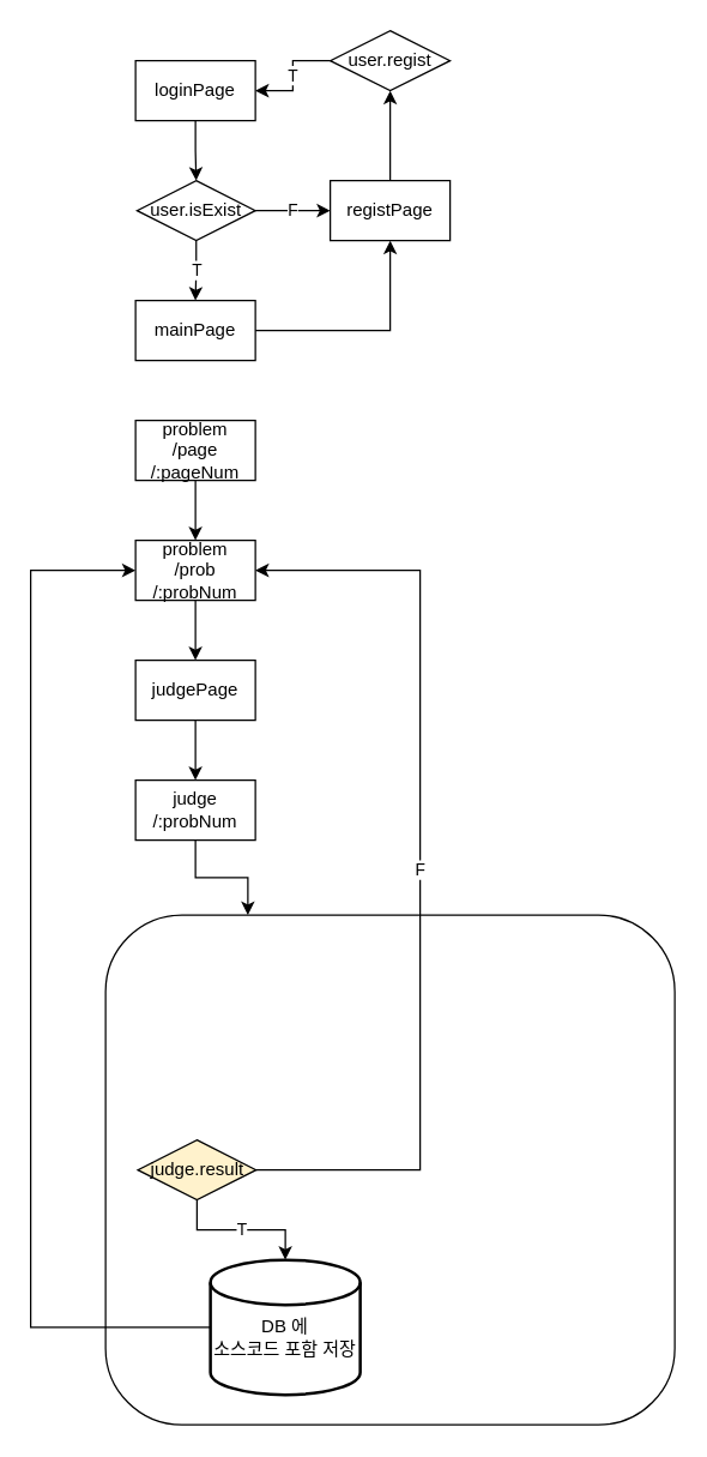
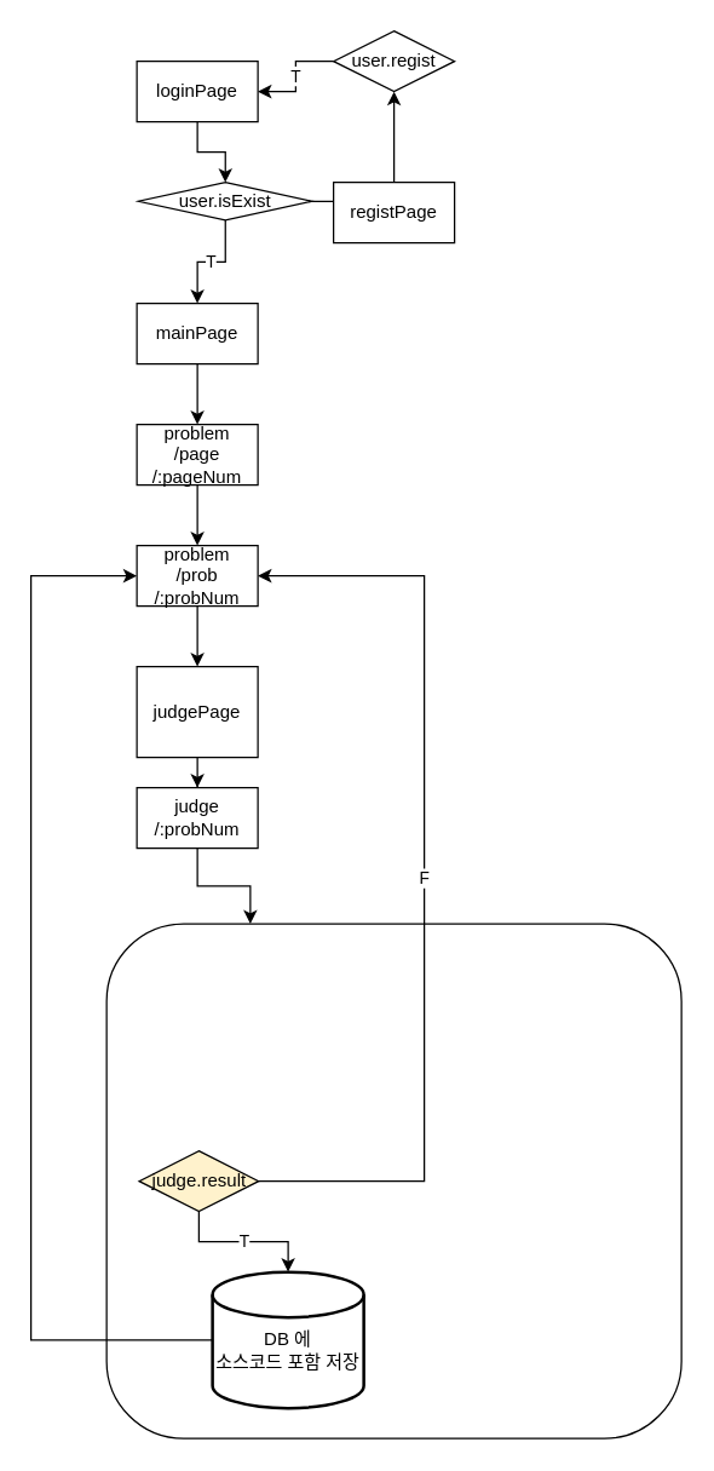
- <mxCell id="6" value="user.isExist" style="rhombus;whiteSpace=wrap;html=1;" vertex="1" parent="1"><mxGeometry x="91" y="120" width="79" height="40" as="geometry" /></mxCell>
+ <mxCell id="6" value="user.isExist" style="rhombus;whiteSpace=wrap;html=1;" vertex="1" parent="1"><mxGeometry x="91" y="120" width="115" height="25" as="geometry" /></mxCell>
- <mxCell id="7" style="edgeStyle=orthogonalEdgeStyle;rounded=0;orthogonalLoop=1;jettySize=auto;html=1;" edge="1" parent="1" source="8" target="10"><mxGeometry relative="1" as="geometry" /></mxCell>
+ <mxCell id="7" style="edgeStyle=orthogonalEdgeStyle;rounded=0;orthogonalLoop=1;jettySize=auto;html=1;entryX=0.5;entryY=0;entryDx=0;entryDy=0;" edge="1" parent="1" source="8" target="14"><mxGeometry relative="1" as="geometry" /></mxCell>
- <mxCell id="18" value="judgePage" style="rounded=0;whiteSpace=wrap;html=1;" vertex="1" parent="1"><mxGeometry x="90" y="440" width="80" height="40" as="geometry" /></mxCell>
+ <mxCell id="18" value="judgePage" style="rounded=0;whiteSpace=wrap;html=1;" vertex="1" parent="1"><mxGeometry x="90" y="440" width="80" height="60" as="geometry" /></mxCell>
